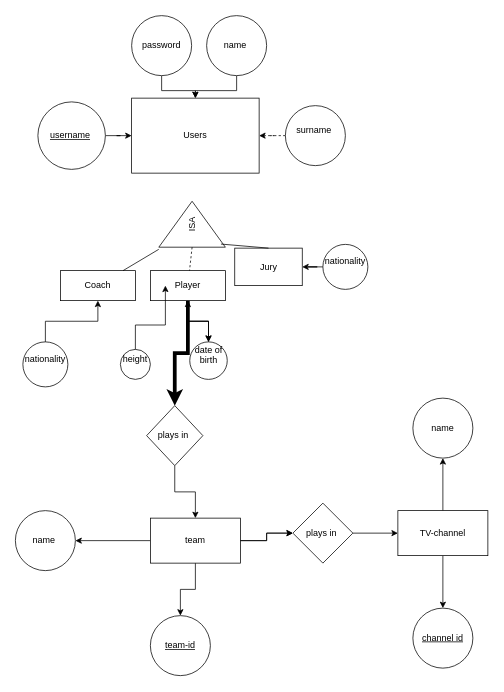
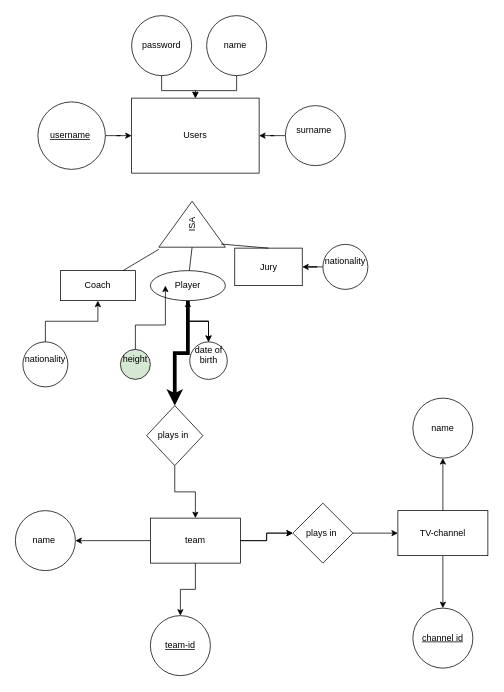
- <mxCell id="26" value="" style="edgeStyle=orthogonalEdgeStyle;rounded=0;orthogonalLoop=1;jettySize=auto;html=1;dashed=1;" edge="1" parent="1" source="27" target="2"><mxGeometry relative="1" as="geometry" /></mxCell>
+ <mxCell id="26" value="" style="edgeStyle=orthogonalEdgeStyle;rounded=0;orthogonalLoop=1;jettySize=auto;html=1;" edge="1" parent="1" source="27" target="2"><mxGeometry relative="1" as="geometry" /></mxCell>
- <mxCell id="24" value="" style="endArrow=none;html=1;rounded=0;exitX=0;exitY=0.5;exitDx=0;exitDy=0;dashed=1;" edge="1" parent="1" source="9" target="7"><mxGeometry width="50" height="50" relative="1" as="geometry"><mxPoint x="330" y="380" as="sourcePoint" /><mxPoint x="380" y="330" as="targetPoint" /></mxGeometry></mxCell>
+ <mxCell id="24" value="" style="endArrow=none;html=1;rounded=0;exitX=0;exitY=0.5;exitDx=0;exitDy=0;" edge="1" parent="1" source="9" target="7"><mxGeometry width="50" height="50" relative="1" as="geometry"><mxPoint x="330" y="380" as="sourcePoint" /><mxPoint x="380" y="330" as="targetPoint" /></mxGeometry></mxCell>
- <mxCell id="7" value="Player" style="rounded=0;whiteSpace=wrap;html=1;" vertex="1" parent="1"><mxGeometry x="200" y="360" width="100" height="40" as="geometry" /></mxCell>
+ <mxCell id="7" value="Player" style="ellipse;whiteSpace=wrap;html=1;" vertex="1" parent="1"><mxGeometry x="200" y="360" width="100" height="40" as="geometry" /></mxCell>
- <mxCell id="12" value="height&lt;div&gt;&lt;br&gt;&lt;/div&gt;" style="ellipse;whiteSpace=wrap;html=1;aspect=fixed;" vertex="1" parent="1"><mxGeometry x="160" y="465" width="40" height="40" as="geometry" /></mxCell>
+ <mxCell id="12" value="height&lt;div&gt;&lt;br&gt;&lt;/div&gt;" style="ellipse;whiteSpace=wrap;html=1;aspect=fixed;fillColor=#d5e8d4;" vertex="1" parent="1"><mxGeometry x="160" y="465" width="40" height="40" as="geometry" /></mxCell>
